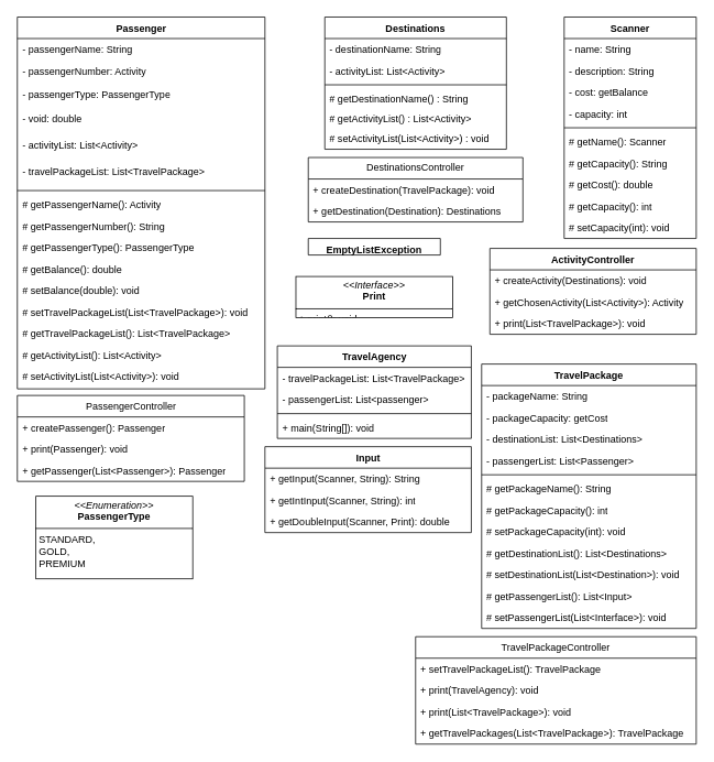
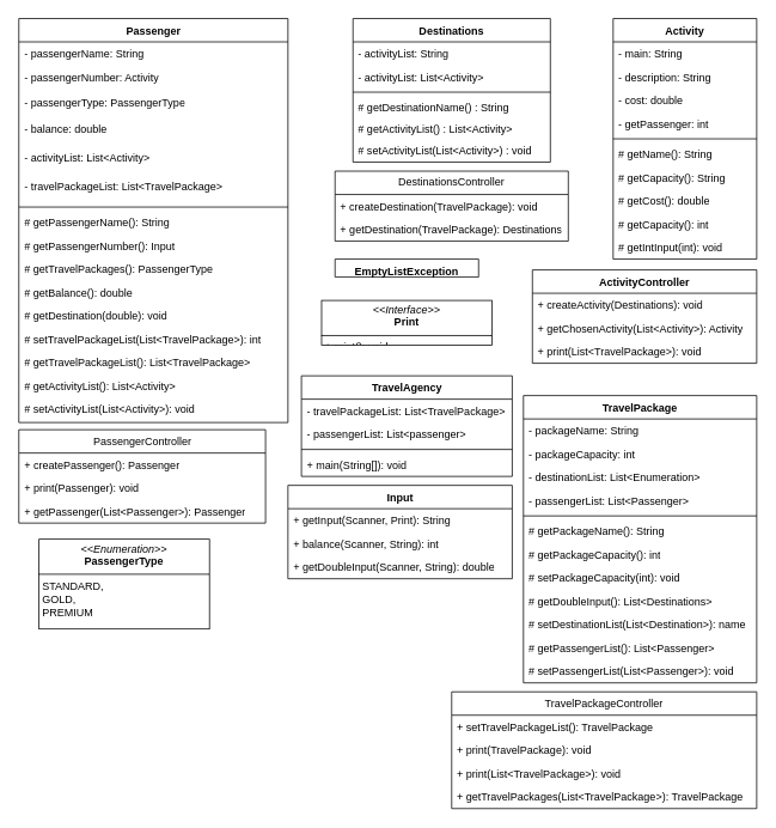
- <mxCell id="2" value="Scanner" style="swimlane;fontStyle=1;align=center;verticalAlign=top;childLayout=stackLayout;horizontal=1;startSize=26;horizontalStack=0;resizeParent=1;resizeParentMax=0;resizeLast=0;collapsible=1;marginBottom=0;whiteSpace=wrap;html=1;" vertex="1" parent="1"><mxGeometry x="683" y="20" width="160" height="268" as="geometry" /></mxCell>
+ <mxCell id="2" value="Activity" style="swimlane;fontStyle=1;align=center;verticalAlign=top;childLayout=stackLayout;horizontal=1;startSize=26;horizontalStack=0;resizeParent=1;resizeParentMax=0;resizeLast=0;collapsible=1;marginBottom=0;whiteSpace=wrap;html=1;" vertex="1" parent="1"><mxGeometry x="683" y="20" width="160" height="268" as="geometry" /></mxCell>
- <mxCell id="14" value="- destinationName: String" style="text;strokeColor=none;fillColor=none;align=left;verticalAlign=top;spacingLeft=4;spacingRight=4;overflow=hidden;rotatable=0;points=[[0,0.5],[1,0.5]];portConstraint=eastwest;whiteSpace=wrap;html=1;" vertex="1" parent="13"><mxGeometry y="26" width="220" height="26" as="geometry" /></mxCell>
+ <mxCell id="14" value="- activityList: String" style="text;strokeColor=none;fillColor=none;align=left;verticalAlign=top;spacingLeft=4;spacingRight=4;overflow=hidden;rotatable=0;points=[[0,0.5],[1,0.5]];portConstraint=eastwest;whiteSpace=wrap;html=1;" vertex="1" parent="13"><mxGeometry y="26" width="220" height="26" as="geometry" /></mxCell>
- <mxCell id="3" value="- name: String" style="text;strokeColor=none;fillColor=none;align=left;verticalAlign=top;spacingLeft=4;spacingRight=4;overflow=hidden;rotatable=0;points=[[0,0.5],[1,0.5]];portConstraint=eastwest;whiteSpace=wrap;html=1;" vertex="1" parent="2"><mxGeometry y="26" width="160" height="26" as="geometry" /></mxCell>
+ <mxCell id="3" value="- main: String" style="text;strokeColor=none;fillColor=none;align=left;verticalAlign=top;spacingLeft=4;spacingRight=4;overflow=hidden;rotatable=0;points=[[0,0.5],[1,0.5]];portConstraint=eastwest;whiteSpace=wrap;html=1;" vertex="1" parent="2"><mxGeometry y="26" width="160" height="26" as="geometry" /></mxCell>
- <mxCell id="5" value="- cost: getBalance" style="text;strokeColor=none;fillColor=none;align=left;verticalAlign=top;spacingLeft=4;spacingRight=4;overflow=hidden;rotatable=0;points=[[0,0.5],[1,0.5]];portConstraint=eastwest;whiteSpace=wrap;html=1;" vertex="1" parent="2"><mxGeometry y="78" width="160" height="26" as="geometry" /></mxCell>
+ <mxCell id="5" value="- cost: double" style="text;strokeColor=none;fillColor=none;align=left;verticalAlign=top;spacingLeft=4;spacingRight=4;overflow=hidden;rotatable=0;points=[[0,0.5],[1,0.5]];portConstraint=eastwest;whiteSpace=wrap;html=1;" vertex="1" parent="2"><mxGeometry y="78" width="160" height="26" as="geometry" /></mxCell>
- <mxCell id="6" value="- capacity: int" style="text;strokeColor=none;fillColor=none;align=left;verticalAlign=top;spacingLeft=4;spacingRight=4;overflow=hidden;rotatable=0;points=[[0,0.5],[1,0.5]];portConstraint=eastwest;whiteSpace=wrap;html=1;" vertex="1" parent="2"><mxGeometry y="104" width="160" height="26" as="geometry" /></mxCell>
+ <mxCell id="6" value="- getPassenger: int" style="text;strokeColor=none;fillColor=none;align=left;verticalAlign=top;spacingLeft=4;spacingRight=4;overflow=hidden;rotatable=0;points=[[0,0.5],[1,0.5]];portConstraint=eastwest;whiteSpace=wrap;html=1;" vertex="1" parent="2"><mxGeometry y="104" width="160" height="26" as="geometry" /></mxCell>
- <mxCell id="24" value="- void: double" style="text;strokeColor=none;fillColor=none;align=left;verticalAlign=top;spacingLeft=4;spacingRight=4;overflow=hidden;rotatable=0;points=[[0,0.5],[1,0.5]];portConstraint=eastwest;whiteSpace=wrap;html=1;" vertex="1" parent="20"><mxGeometry y="110" width="300" height="32" as="geometry" /></mxCell>
+ <mxCell id="24" value="- balance: double" style="text;strokeColor=none;fillColor=none;align=left;verticalAlign=top;spacingLeft=4;spacingRight=4;overflow=hidden;rotatable=0;points=[[0,0.5],[1,0.5]];portConstraint=eastwest;whiteSpace=wrap;html=1;" vertex="1" parent="20"><mxGeometry y="110" width="300" height="32" as="geometry" /></mxCell>
- <mxCell id="8" value="# getName(): Scanner" style="text;strokeColor=none;fillColor=none;align=left;verticalAlign=top;spacingLeft=4;spacingRight=4;overflow=hidden;rotatable=0;points=[[0,0.5],[1,0.5]];portConstraint=eastwest;whiteSpace=wrap;html=1;" vertex="1" parent="2"><mxGeometry y="138" width="160" height="26" as="geometry" /></mxCell>
+ <mxCell id="8" value="# getName(): String" style="text;strokeColor=none;fillColor=none;align=left;verticalAlign=top;spacingLeft=4;spacingRight=4;overflow=hidden;rotatable=0;points=[[0,0.5],[1,0.5]];portConstraint=eastwest;whiteSpace=wrap;html=1;" vertex="1" parent="2"><mxGeometry y="138" width="160" height="26" as="geometry" /></mxCell>
- <mxCell id="28" value="# getPassengerName(): Activity" style="text;strokeColor=none;fillColor=none;align=left;verticalAlign=top;spacingLeft=4;spacingRight=4;overflow=hidden;rotatable=0;points=[[0,0.5],[1,0.5]];portConstraint=eastwest;whiteSpace=wrap;html=1;" vertex="1" parent="20"><mxGeometry y="214" width="300" height="26" as="geometry" /></mxCell>
+ <mxCell id="28" value="# getPassengerName(): String" style="text;strokeColor=none;fillColor=none;align=left;verticalAlign=top;spacingLeft=4;spacingRight=4;overflow=hidden;rotatable=0;points=[[0,0.5],[1,0.5]];portConstraint=eastwest;whiteSpace=wrap;html=1;" vertex="1" parent="20"><mxGeometry y="214" width="300" height="26" as="geometry" /></mxCell>
- <mxCell id="62" value="+ getDestination(Destination): Destinations" style="text;strokeColor=none;fillColor=none;align=left;verticalAlign=top;spacingLeft=4;spacingRight=4;overflow=hidden;rotatable=0;points=[[0,0.5],[1,0.5]];portConstraint=eastwest;whiteSpace=wrap;html=1;" vertex="1" parent="60"><mxGeometry y="52" width="260" height="26" as="geometry" /></mxCell>
+ <mxCell id="62" value="+ getDestination(TravelPackage): Destinations" style="text;strokeColor=none;fillColor=none;align=left;verticalAlign=top;spacingLeft=4;spacingRight=4;overflow=hidden;rotatable=0;points=[[0,0.5],[1,0.5]];portConstraint=eastwest;whiteSpace=wrap;html=1;" vertex="1" parent="60"><mxGeometry y="52" width="260" height="26" as="geometry" /></mxCell>
- <mxCell id="29" value="# getPassengerNumber(): String" style="text;strokeColor=none;fillColor=none;align=left;verticalAlign=top;spacingLeft=4;spacingRight=4;overflow=hidden;rotatable=0;points=[[0,0.5],[1,0.5]];portConstraint=eastwest;whiteSpace=wrap;html=1;" vertex="1" parent="20"><mxGeometry y="240" width="300" height="26" as="geometry" /></mxCell>
+ <mxCell id="29" value="# getPassengerNumber(): Input" style="text;strokeColor=none;fillColor=none;align=left;verticalAlign=top;spacingLeft=4;spacingRight=4;overflow=hidden;rotatable=0;points=[[0,0.5],[1,0.5]];portConstraint=eastwest;whiteSpace=wrap;html=1;" vertex="1" parent="20"><mxGeometry y="240" width="300" height="26" as="geometry" /></mxCell>
- <mxCell id="12" value="# setCapacity(int): void" style="text;strokeColor=none;fillColor=none;align=left;verticalAlign=top;spacingLeft=4;spacingRight=4;overflow=hidden;rotatable=0;points=[[0,0.5],[1,0.5]];portConstraint=eastwest;whiteSpace=wrap;html=1;" vertex="1" parent="2"><mxGeometry y="242" width="160" height="26" as="geometry" /></mxCell>
+ <mxCell id="12" value="# getIntInput(int): void" style="text;strokeColor=none;fillColor=none;align=left;verticalAlign=top;spacingLeft=4;spacingRight=4;overflow=hidden;rotatable=0;points=[[0,0.5],[1,0.5]];portConstraint=eastwest;whiteSpace=wrap;html=1;" vertex="1" parent="2"><mxGeometry y="242" width="160" height="26" as="geometry" /></mxCell>
- <mxCell id="30" value="# getPassengerType(): PassengerType" style="text;strokeColor=none;fillColor=none;align=left;verticalAlign=top;spacingLeft=4;spacingRight=4;overflow=hidden;rotatable=0;points=[[0,0.5],[1,0.5]];portConstraint=eastwest;whiteSpace=wrap;html=1;" vertex="1" parent="20"><mxGeometry y="266" width="300" height="26" as="geometry" /></mxCell>
+ <mxCell id="30" value="# getTravelPackages(): PassengerType" style="text;strokeColor=none;fillColor=none;align=left;verticalAlign=top;spacingLeft=4;spacingRight=4;overflow=hidden;rotatable=0;points=[[0,0.5],[1,0.5]];portConstraint=eastwest;whiteSpace=wrap;html=1;" vertex="1" parent="20"><mxGeometry y="266" width="300" height="26" as="geometry" /></mxCell>
- <mxCell id="32" value="# setBalance(double): void" style="text;strokeColor=none;fillColor=none;align=left;verticalAlign=top;spacingLeft=4;spacingRight=4;overflow=hidden;rotatable=0;points=[[0,0.5],[1,0.5]];portConstraint=eastwest;whiteSpace=wrap;html=1;" vertex="1" parent="20"><mxGeometry y="318" width="300" height="26" as="geometry" /></mxCell>
+ <mxCell id="32" value="# getDestination(double): void" style="text;strokeColor=none;fillColor=none;align=left;verticalAlign=top;spacingLeft=4;spacingRight=4;overflow=hidden;rotatable=0;points=[[0,0.5],[1,0.5]];portConstraint=eastwest;whiteSpace=wrap;html=1;" vertex="1" parent="20"><mxGeometry y="318" width="300" height="26" as="geometry" /></mxCell>
- <mxCell id="33" value="# setTravelPackageList(List&amp;lt;TravelPackage&amp;gt;): void" style="text;strokeColor=none;fillColor=none;align=left;verticalAlign=top;spacingLeft=4;spacingRight=4;overflow=hidden;rotatable=0;points=[[0,0.5],[1,0.5]];portConstraint=eastwest;whiteSpace=wrap;html=1;" vertex="1" parent="20"><mxGeometry y="344" width="300" height="26" as="geometry" /></mxCell>
+ <mxCell id="33" value="# setTravelPackageList(List&amp;lt;TravelPackage&amp;gt;): int" style="text;strokeColor=none;fillColor=none;align=left;verticalAlign=top;spacingLeft=4;spacingRight=4;overflow=hidden;rotatable=0;points=[[0,0.5],[1,0.5]];portConstraint=eastwest;whiteSpace=wrap;html=1;" vertex="1" parent="20"><mxGeometry y="344" width="300" height="26" as="geometry" /></mxCell>
- <mxCell id="39" value="- packageCapacity: getCost" style="text;strokeColor=none;fillColor=none;align=left;verticalAlign=top;spacingLeft=4;spacingRight=4;overflow=hidden;rotatable=0;points=[[0,0.5],[1,0.5]];portConstraint=eastwest;whiteSpace=wrap;html=1;" vertex="1" parent="37"><mxGeometry y="52" width="260" height="26" as="geometry" /></mxCell>
+ <mxCell id="39" value="- packageCapacity: int" style="text;strokeColor=none;fillColor=none;align=left;verticalAlign=top;spacingLeft=4;spacingRight=4;overflow=hidden;rotatable=0;points=[[0,0.5],[1,0.5]];portConstraint=eastwest;whiteSpace=wrap;html=1;" vertex="1" parent="37"><mxGeometry y="52" width="260" height="26" as="geometry" /></mxCell>
- <mxCell id="40" value="- destinationList: List&amp;lt;Destinations&amp;gt;" style="text;strokeColor=none;fillColor=none;align=left;verticalAlign=top;spacingLeft=4;spacingRight=4;overflow=hidden;rotatable=0;points=[[0,0.5],[1,0.5]];portConstraint=eastwest;whiteSpace=wrap;html=1;" vertex="1" parent="37"><mxGeometry y="78" width="260" height="26" as="geometry" /></mxCell>
+ <mxCell id="40" value="- destinationList: List&amp;lt;Enumeration&amp;gt;" style="text;strokeColor=none;fillColor=none;align=left;verticalAlign=top;spacingLeft=4;spacingRight=4;overflow=hidden;rotatable=0;points=[[0,0.5],[1,0.5]];portConstraint=eastwest;whiteSpace=wrap;html=1;" vertex="1" parent="37"><mxGeometry y="78" width="260" height="26" as="geometry" /></mxCell>
- <mxCell id="53" value="+ getInput(Scanner, String): String" style="text;strokeColor=none;fillColor=none;align=left;verticalAlign=top;spacingLeft=4;spacingRight=4;overflow=hidden;rotatable=0;points=[[0,0.5],[1,0.5]];portConstraint=eastwest;whiteSpace=wrap;html=1;" vertex="1" parent="52"><mxGeometry y="26" width="250" height="26" as="geometry" /></mxCell>
+ <mxCell id="53" value="+ getInput(Scanner, Print): String" style="text;strokeColor=none;fillColor=none;align=left;verticalAlign=top;spacingLeft=4;spacingRight=4;overflow=hidden;rotatable=0;points=[[0,0.5],[1,0.5]];portConstraint=eastwest;whiteSpace=wrap;html=1;" vertex="1" parent="52"><mxGeometry y="26" width="250" height="26" as="geometry" /></mxCell>
- <mxCell id="54" value="+ getIntInput(Scanner, String): int" style="text;strokeColor=none;fillColor=none;align=left;verticalAlign=top;spacingLeft=4;spacingRight=4;overflow=hidden;rotatable=0;points=[[0,0.5],[1,0.5]];portConstraint=eastwest;whiteSpace=wrap;html=1;" vertex="1" parent="52"><mxGeometry y="52" width="250" height="26" as="geometry" /></mxCell>
+ <mxCell id="54" value="+ balance(Scanner, String): int" style="text;strokeColor=none;fillColor=none;align=left;verticalAlign=top;spacingLeft=4;spacingRight=4;overflow=hidden;rotatable=0;points=[[0,0.5],[1,0.5]];portConstraint=eastwest;whiteSpace=wrap;html=1;" vertex="1" parent="52"><mxGeometry y="52" width="250" height="26" as="geometry" /></mxCell>
- <mxCell id="55" value="+ getDoubleInput(Scanner, Print): double" style="text;strokeColor=none;fillColor=none;align=left;verticalAlign=top;spacingLeft=4;spacingRight=4;overflow=hidden;rotatable=0;points=[[0,0.5],[1,0.5]];portConstraint=eastwest;whiteSpace=wrap;html=1;" vertex="1" parent="52"><mxGeometry y="78" width="250" height="26" as="geometry" /></mxCell>
+ <mxCell id="55" value="+ getDoubleInput(Scanner, String): double" style="text;strokeColor=none;fillColor=none;align=left;verticalAlign=top;spacingLeft=4;spacingRight=4;overflow=hidden;rotatable=0;points=[[0,0.5],[1,0.5]];portConstraint=eastwest;whiteSpace=wrap;html=1;" vertex="1" parent="52"><mxGeometry y="78" width="250" height="26" as="geometry" /></mxCell>
- <mxCell id="46" value="# getDestinationList(): List&amp;lt;Destinations&amp;gt;" style="text;strokeColor=none;fillColor=none;align=left;verticalAlign=top;spacingLeft=4;spacingRight=4;overflow=hidden;rotatable=0;points=[[0,0.5],[1,0.5]];portConstraint=eastwest;whiteSpace=wrap;html=1;" vertex="1" parent="37"><mxGeometry y="216" width="260" height="26" as="geometry" /></mxCell>
+ <mxCell id="46" value="# getDoubleInput(): List&amp;lt;Destinations&amp;gt;" style="text;strokeColor=none;fillColor=none;align=left;verticalAlign=top;spacingLeft=4;spacingRight=4;overflow=hidden;rotatable=0;points=[[0,0.5],[1,0.5]];portConstraint=eastwest;whiteSpace=wrap;html=1;" vertex="1" parent="37"><mxGeometry y="216" width="260" height="26" as="geometry" /></mxCell>
- <mxCell id="47" value="# setDestinationList(List&amp;lt;Destination&amp;gt;): void" style="text;strokeColor=none;fillColor=none;align=left;verticalAlign=top;spacingLeft=4;spacingRight=4;overflow=hidden;rotatable=0;points=[[0,0.5],[1,0.5]];portConstraint=eastwest;whiteSpace=wrap;html=1;" vertex="1" parent="37"><mxGeometry y="242" width="260" height="26" as="geometry" /></mxCell>
+ <mxCell id="47" value="# setDestinationList(List&amp;lt;Destination&amp;gt;): name" style="text;strokeColor=none;fillColor=none;align=left;verticalAlign=top;spacingLeft=4;spacingRight=4;overflow=hidden;rotatable=0;points=[[0,0.5],[1,0.5]];portConstraint=eastwest;whiteSpace=wrap;html=1;" vertex="1" parent="37"><mxGeometry y="242" width="260" height="26" as="geometry" /></mxCell>
- <mxCell id="48" value="# getPassengerList(): List&amp;lt;Input&amp;gt;" style="text;strokeColor=none;fillColor=none;align=left;verticalAlign=top;spacingLeft=4;spacingRight=4;overflow=hidden;rotatable=0;points=[[0,0.5],[1,0.5]];portConstraint=eastwest;whiteSpace=wrap;html=1;" vertex="1" parent="37"><mxGeometry y="268" width="260" height="26" as="geometry" /></mxCell>
+ <mxCell id="48" value="# getPassengerList(): List&amp;lt;Passenger&amp;gt;" style="text;strokeColor=none;fillColor=none;align=left;verticalAlign=top;spacingLeft=4;spacingRight=4;overflow=hidden;rotatable=0;points=[[0,0.5],[1,0.5]];portConstraint=eastwest;whiteSpace=wrap;html=1;" vertex="1" parent="37"><mxGeometry y="268" width="260" height="26" as="geometry" /></mxCell>
- <mxCell id="49" value="# setPassengerList(List&amp;lt;Interface&amp;gt;): void" style="text;strokeColor=none;fillColor=none;align=left;verticalAlign=top;spacingLeft=4;spacingRight=4;overflow=hidden;rotatable=0;points=[[0,0.5],[1,0.5]];portConstraint=eastwest;whiteSpace=wrap;html=1;" vertex="1" parent="37"><mxGeometry y="294" width="260" height="26" as="geometry" /></mxCell>
+ <mxCell id="49" value="# setPassengerList(List&amp;lt;Passenger&amp;gt;): void" style="text;strokeColor=none;fillColor=none;align=left;verticalAlign=top;spacingLeft=4;spacingRight=4;overflow=hidden;rotatable=0;points=[[0,0.5],[1,0.5]];portConstraint=eastwest;whiteSpace=wrap;html=1;" vertex="1" parent="37"><mxGeometry y="294" width="260" height="26" as="geometry" /></mxCell>
- <mxCell id="69" value="+ print(TravelAgency): void" style="text;strokeColor=none;fillColor=none;align=left;verticalAlign=top;spacingLeft=4;spacingRight=4;overflow=hidden;rotatable=0;points=[[0,0.5],[1,0.5]];portConstraint=eastwest;whiteSpace=wrap;html=1;" vertex="1" parent="67"><mxGeometry y="52" width="340" height="26" as="geometry" /></mxCell>
+ <mxCell id="69" value="+ print(TravelPackage): void" style="text;strokeColor=none;fillColor=none;align=left;verticalAlign=top;spacingLeft=4;spacingRight=4;overflow=hidden;rotatable=0;points=[[0,0.5],[1,0.5]];portConstraint=eastwest;whiteSpace=wrap;html=1;" vertex="1" parent="67"><mxGeometry y="52" width="340" height="26" as="geometry" /></mxCell>
